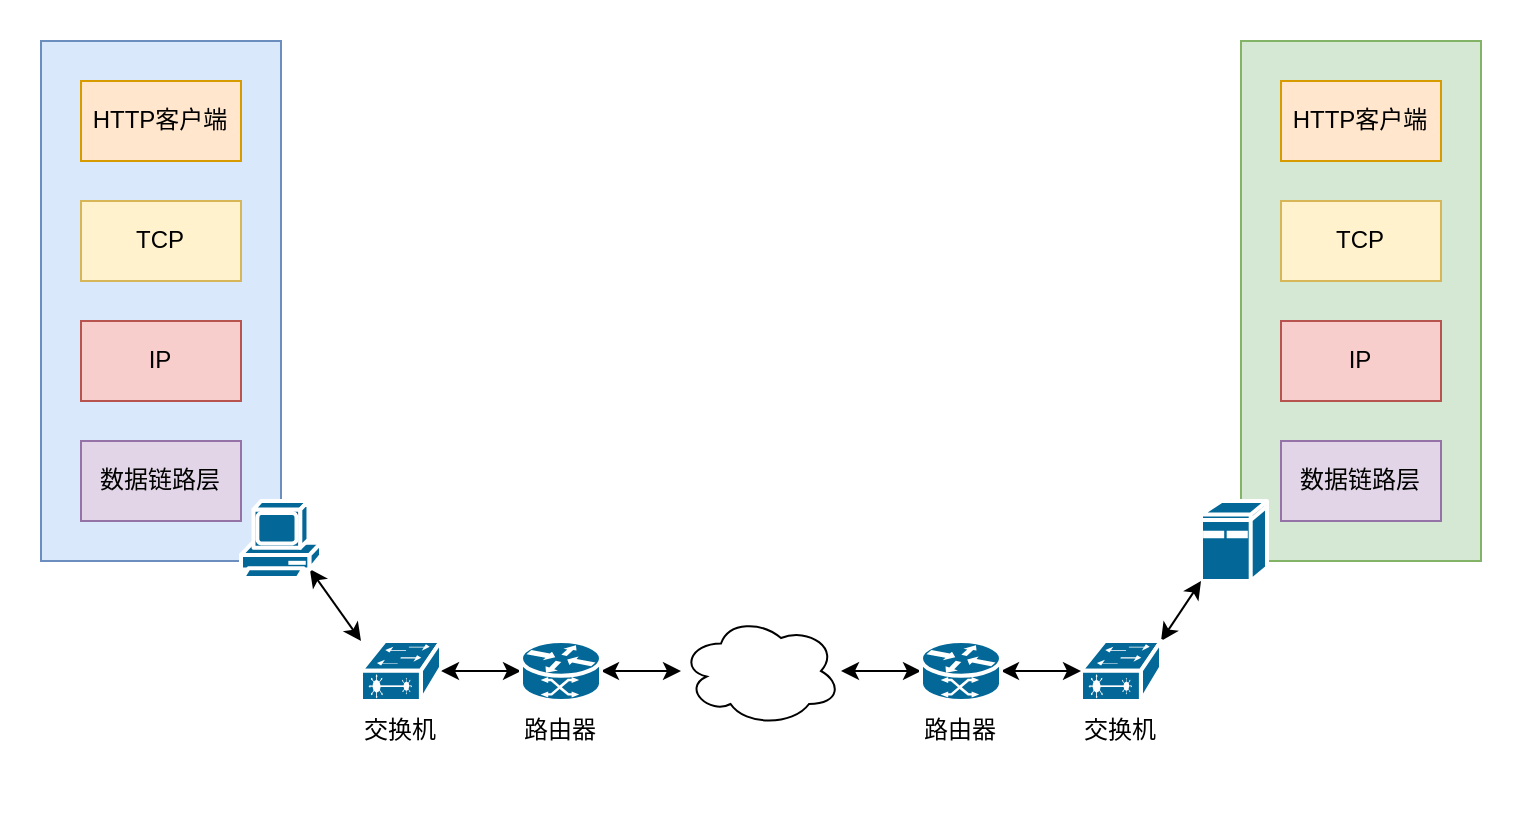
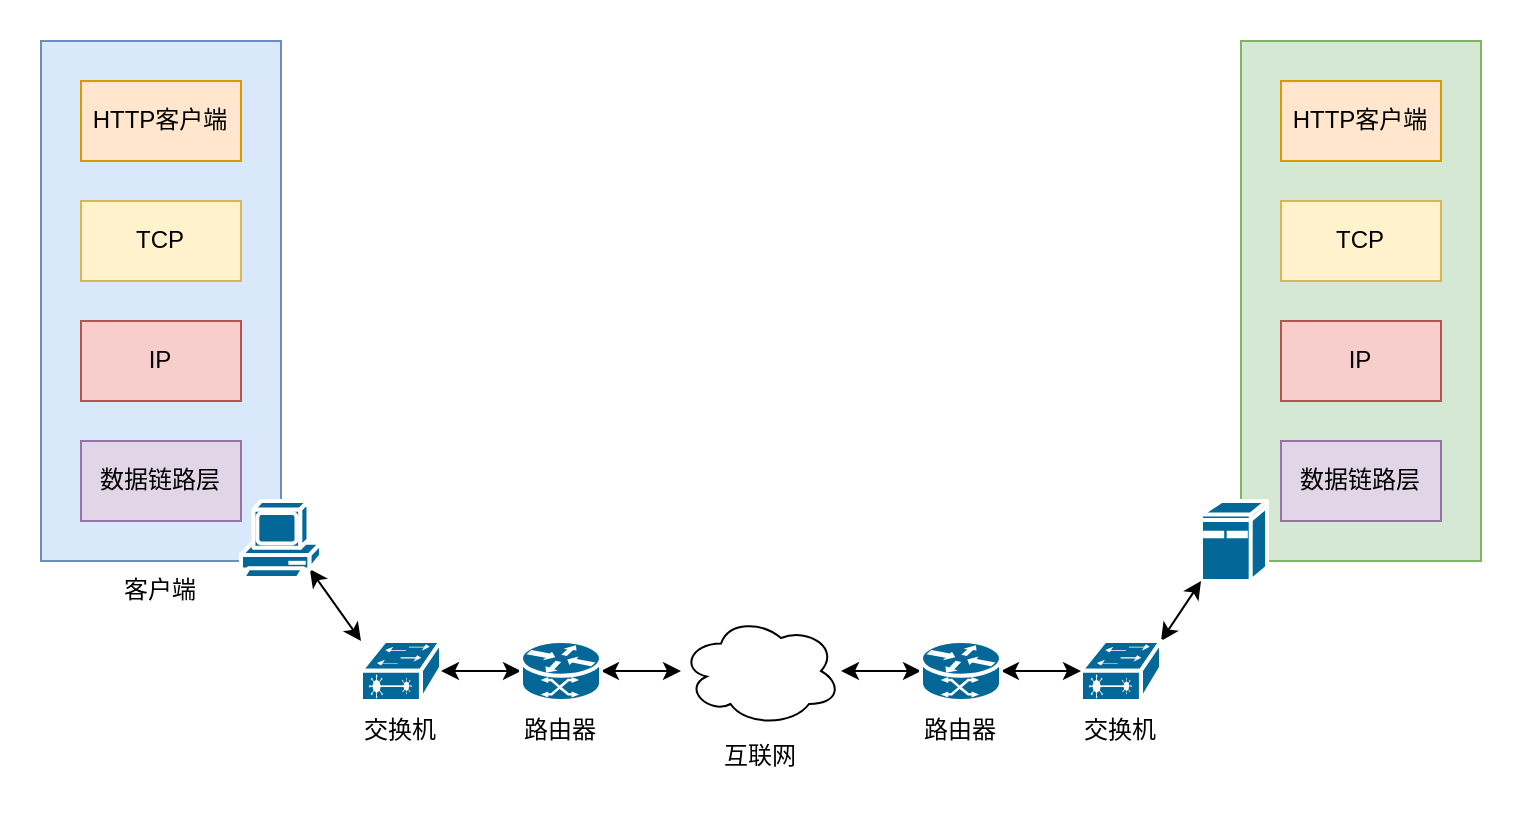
+ <mxCell id="30" value="客户端" style="text;html=1;strokeColor=none;fillColor=none;align=center;verticalAlign=middle;whiteSpace=wrap;rounded=0;" vertex="1" parent="1"><mxGeometry x="50" y="280" width="60" height="30" as="geometry" /></mxCell>
+ <mxCell id="29" value="互联网" style="text;html=1;strokeColor=none;fillColor=none;align=center;verticalAlign=middle;whiteSpace=wrap;rounded=0;" vertex="1" parent="1"><mxGeometry x="350" y="362.5" width="60" height="30" as="geometry" /></mxCell>
